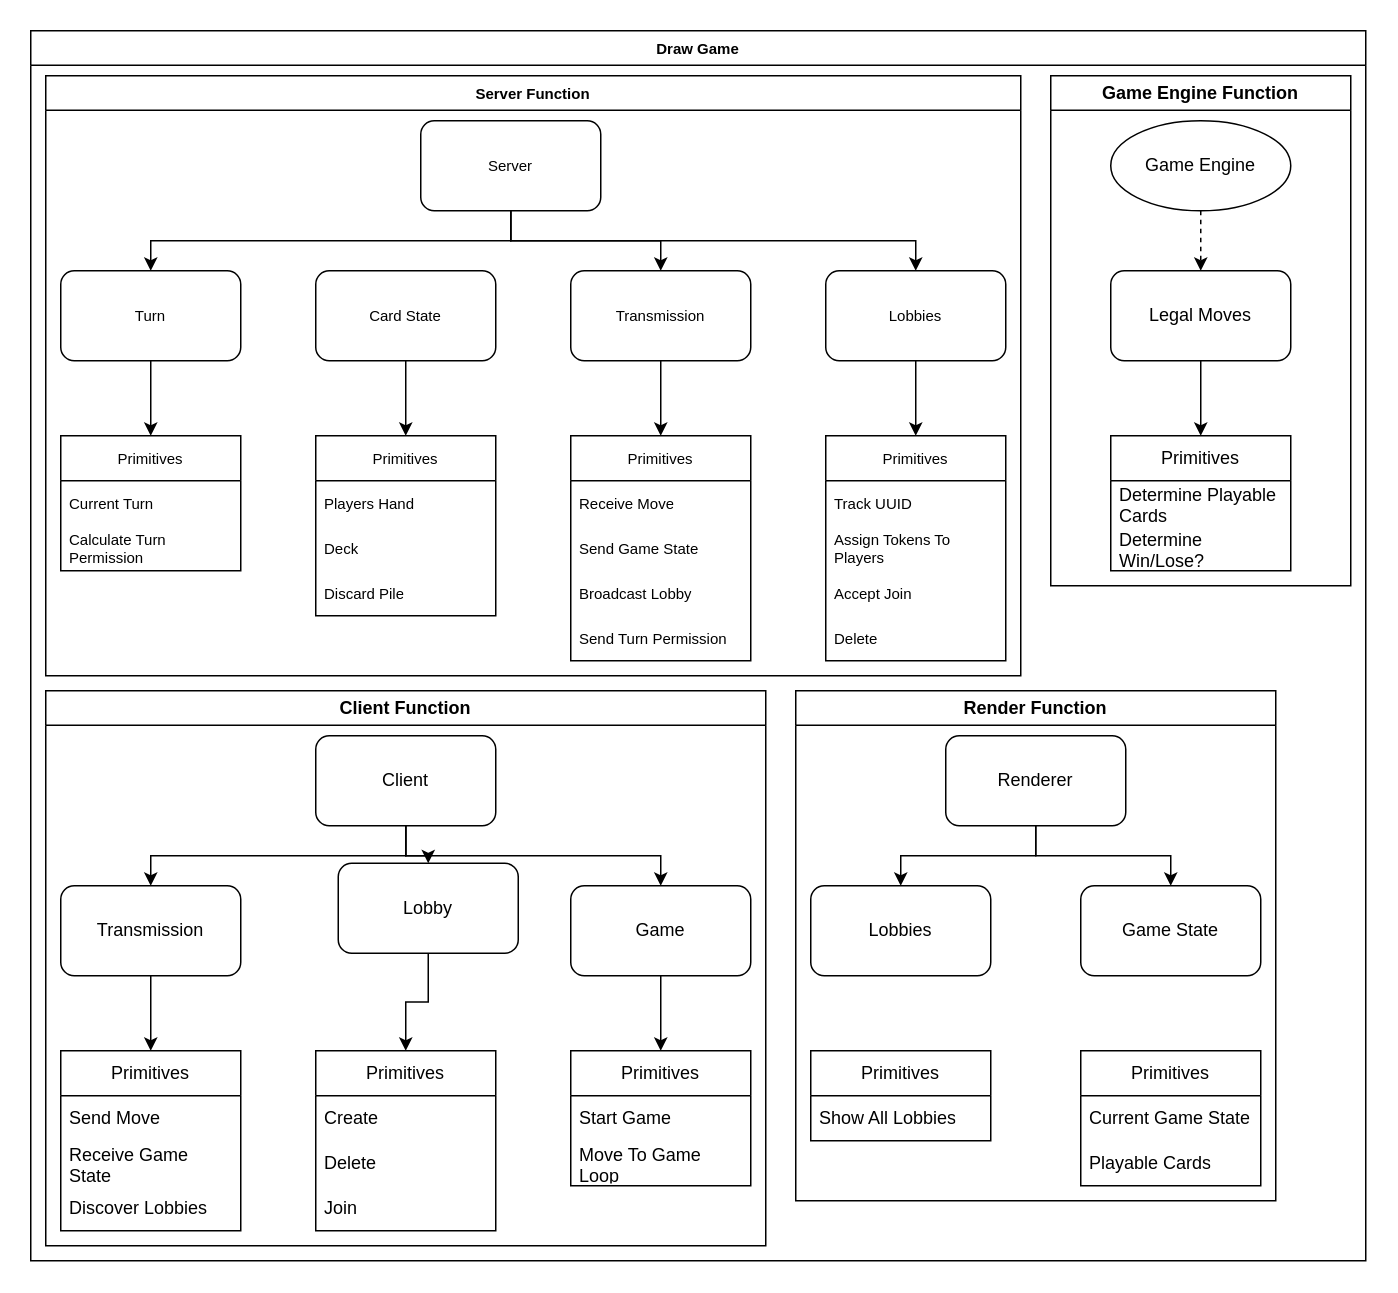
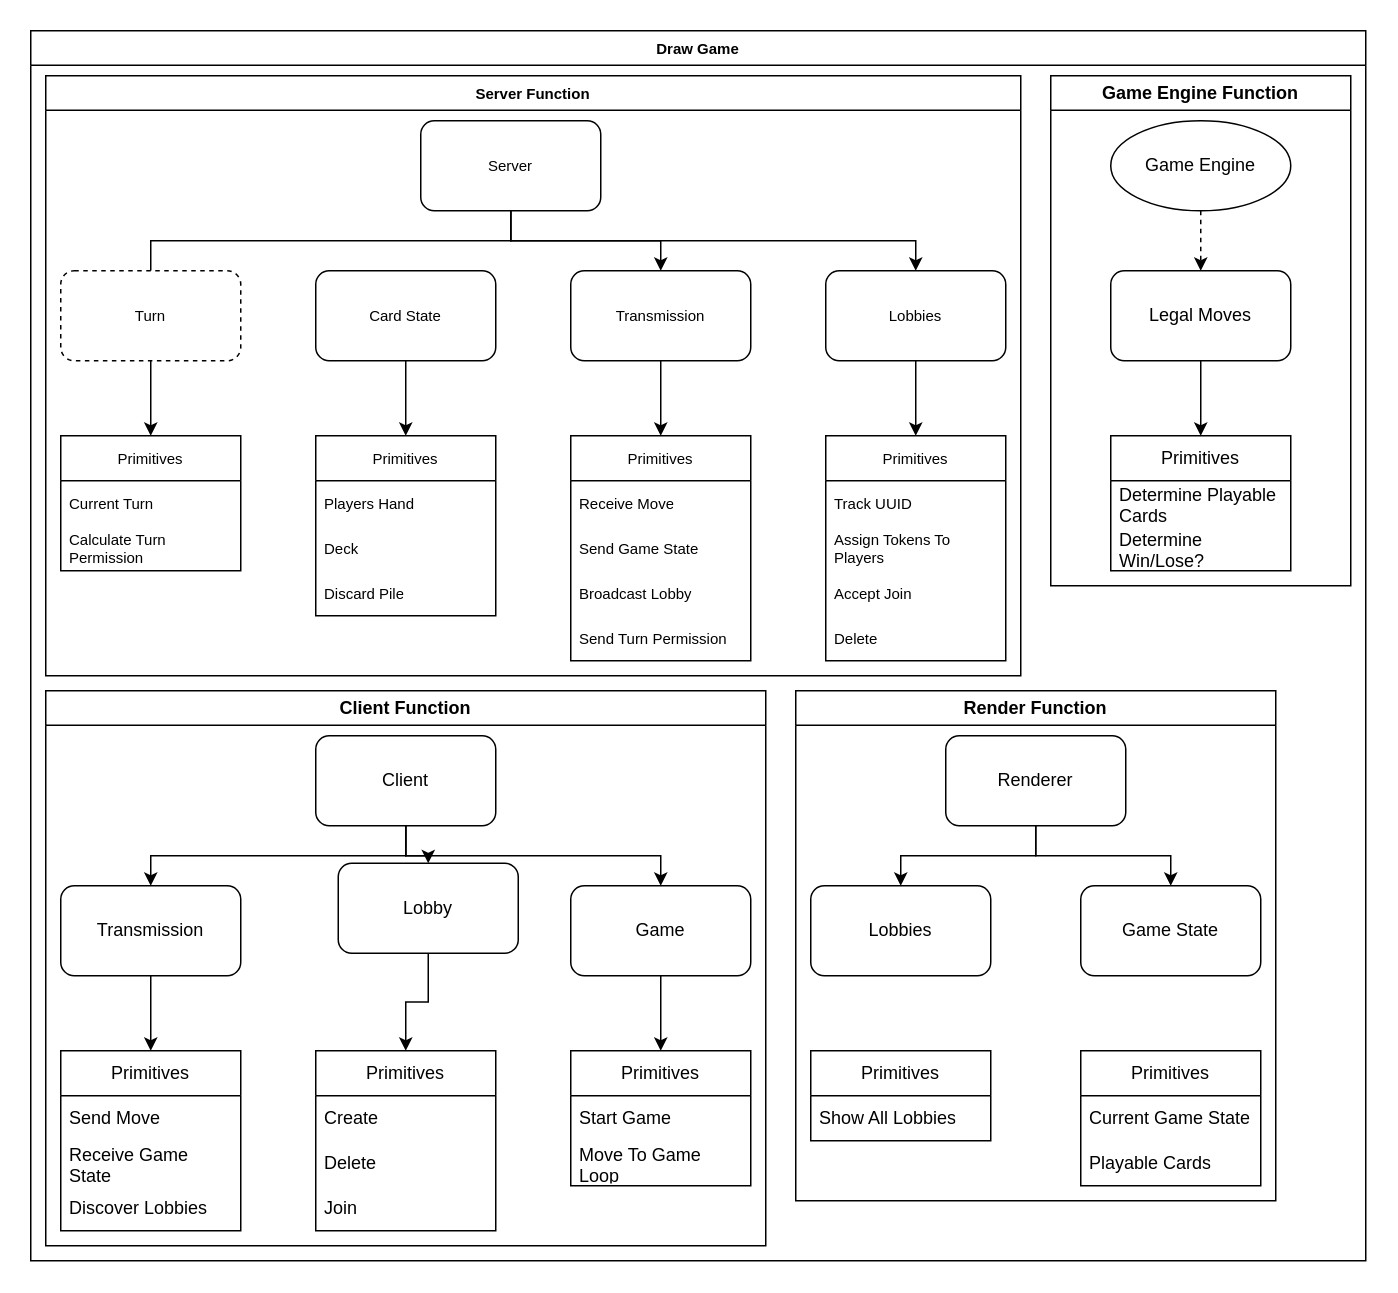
- <mxCell id="8" style="edgeStyle=orthogonalEdgeStyle;rounded=0;orthogonalLoop=1;jettySize=auto;html=1;entryX=0.5;entryY=0;entryDx=0;entryDy=0;fontSize=10;" edge="1" parent="3" source="11" target="13"><mxGeometry relative="1" as="geometry"><Array as="points"><mxPoint x="310" y="110" /><mxPoint x="70" y="110" /></Array></mxGeometry></mxCell>
+ <mxCell id="8" style="edgeStyle=orthogonalEdgeStyle;rounded=0;orthogonalLoop=1;jettySize=auto;html=1;entryX=0.5;entryY=0;entryDx=0;entryDy=0;fontSize=10;endArrow=none;" edge="1" parent="3" source="11" target="13"><mxGeometry relative="1" as="geometry"><Array as="points"><mxPoint x="310" y="110" /><mxPoint x="70" y="110" /></Array></mxGeometry></mxCell>
- <mxCell id="13" value="Turn" style="rounded=1;whiteSpace=wrap;html=1;fontSize=10;" vertex="1" parent="3"><mxGeometry x="10" y="130" width="120" height="60" as="geometry" /></mxCell>
+ <mxCell id="13" value="Turn" style="rounded=1;whiteSpace=wrap;html=1;fontSize=10;dashed=1;" vertex="1" parent="3"><mxGeometry x="10" y="130" width="120" height="60" as="geometry" /></mxCell>
